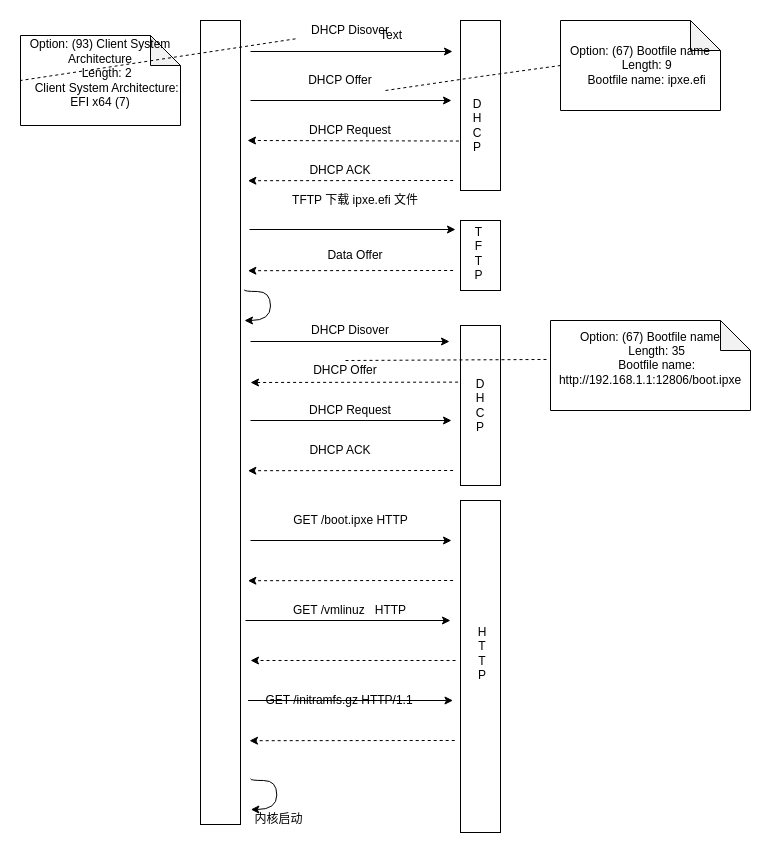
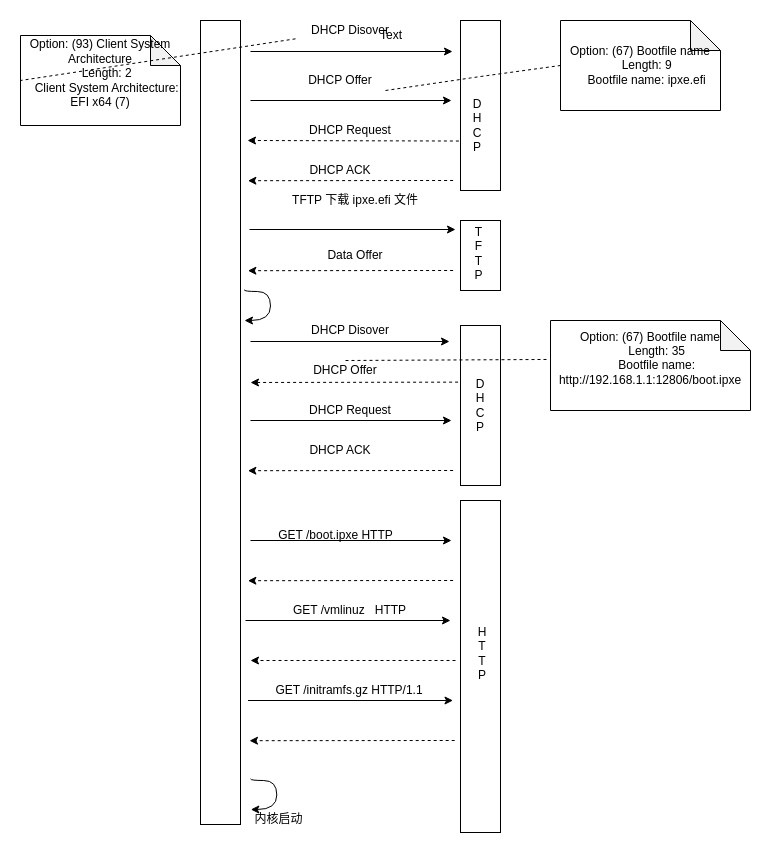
- <mxCell id="31" value="GET /boot.ipxe HTTP" style="text;html=1;strokeColor=none;fillColor=none;align=center;verticalAlign=middle;whiteSpace=wrap;rounded=0;" parent="1" vertex="1"><mxGeometry x="262.5" y="510" width="175" height="20" as="geometry" /></mxCell>
+ <mxCell id="31" value="GET /boot.ipxe HTTP" style="text;html=1;strokeColor=none;fillColor=none;align=center;verticalAlign=middle;whiteSpace=wrap;rounded=0;" parent="1" vertex="1"><mxGeometry x="247.5" y="525" width="175" height="20" as="geometry" /></mxCell>
- <mxCell id="37" value="GET /initramfs.gz HTTP/1.1" style="text;html=1;strokeColor=none;fillColor=none;align=center;verticalAlign=middle;whiteSpace=wrap;rounded=0;" parent="1" vertex="1"><mxGeometry x="264" y="690" width="150" height="20" as="geometry" /></mxCell>
+ <mxCell id="37" value="GET /initramfs.gz HTTP/1.1" style="text;html=1;strokeColor=none;fillColor=none;align=center;verticalAlign=middle;whiteSpace=wrap;rounded=0;" parent="1" vertex="1"><mxGeometry x="274" y="680" width="150" height="20" as="geometry" /></mxCell>
